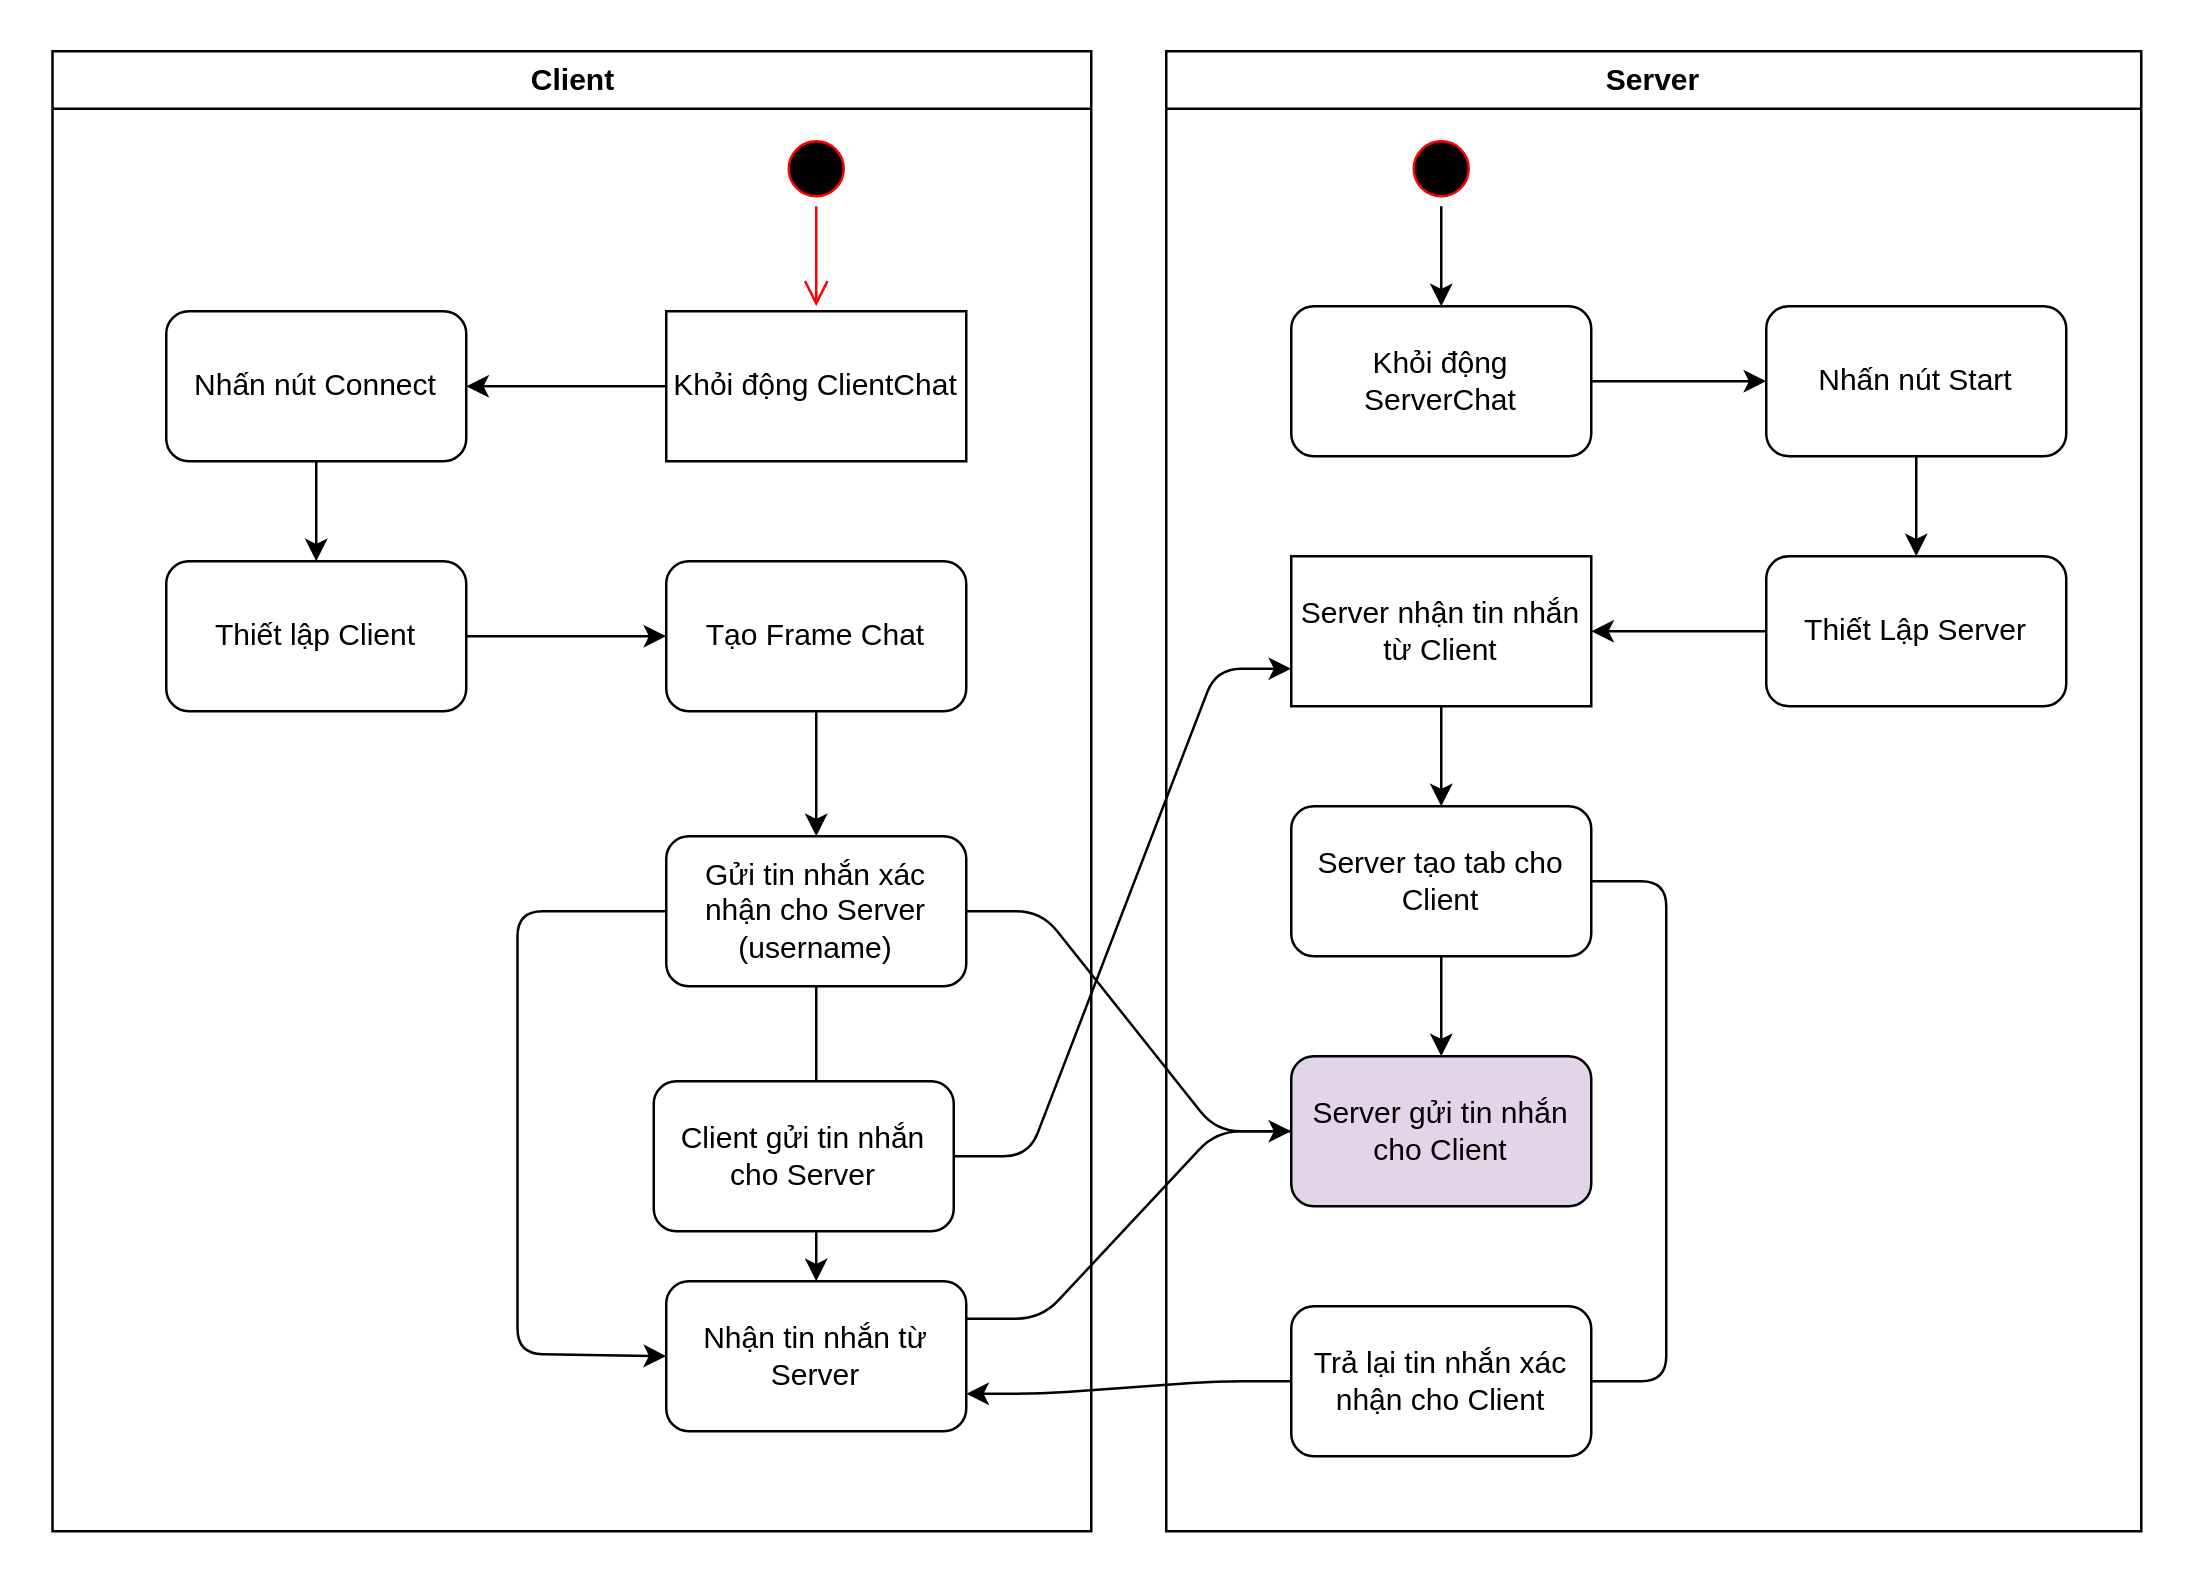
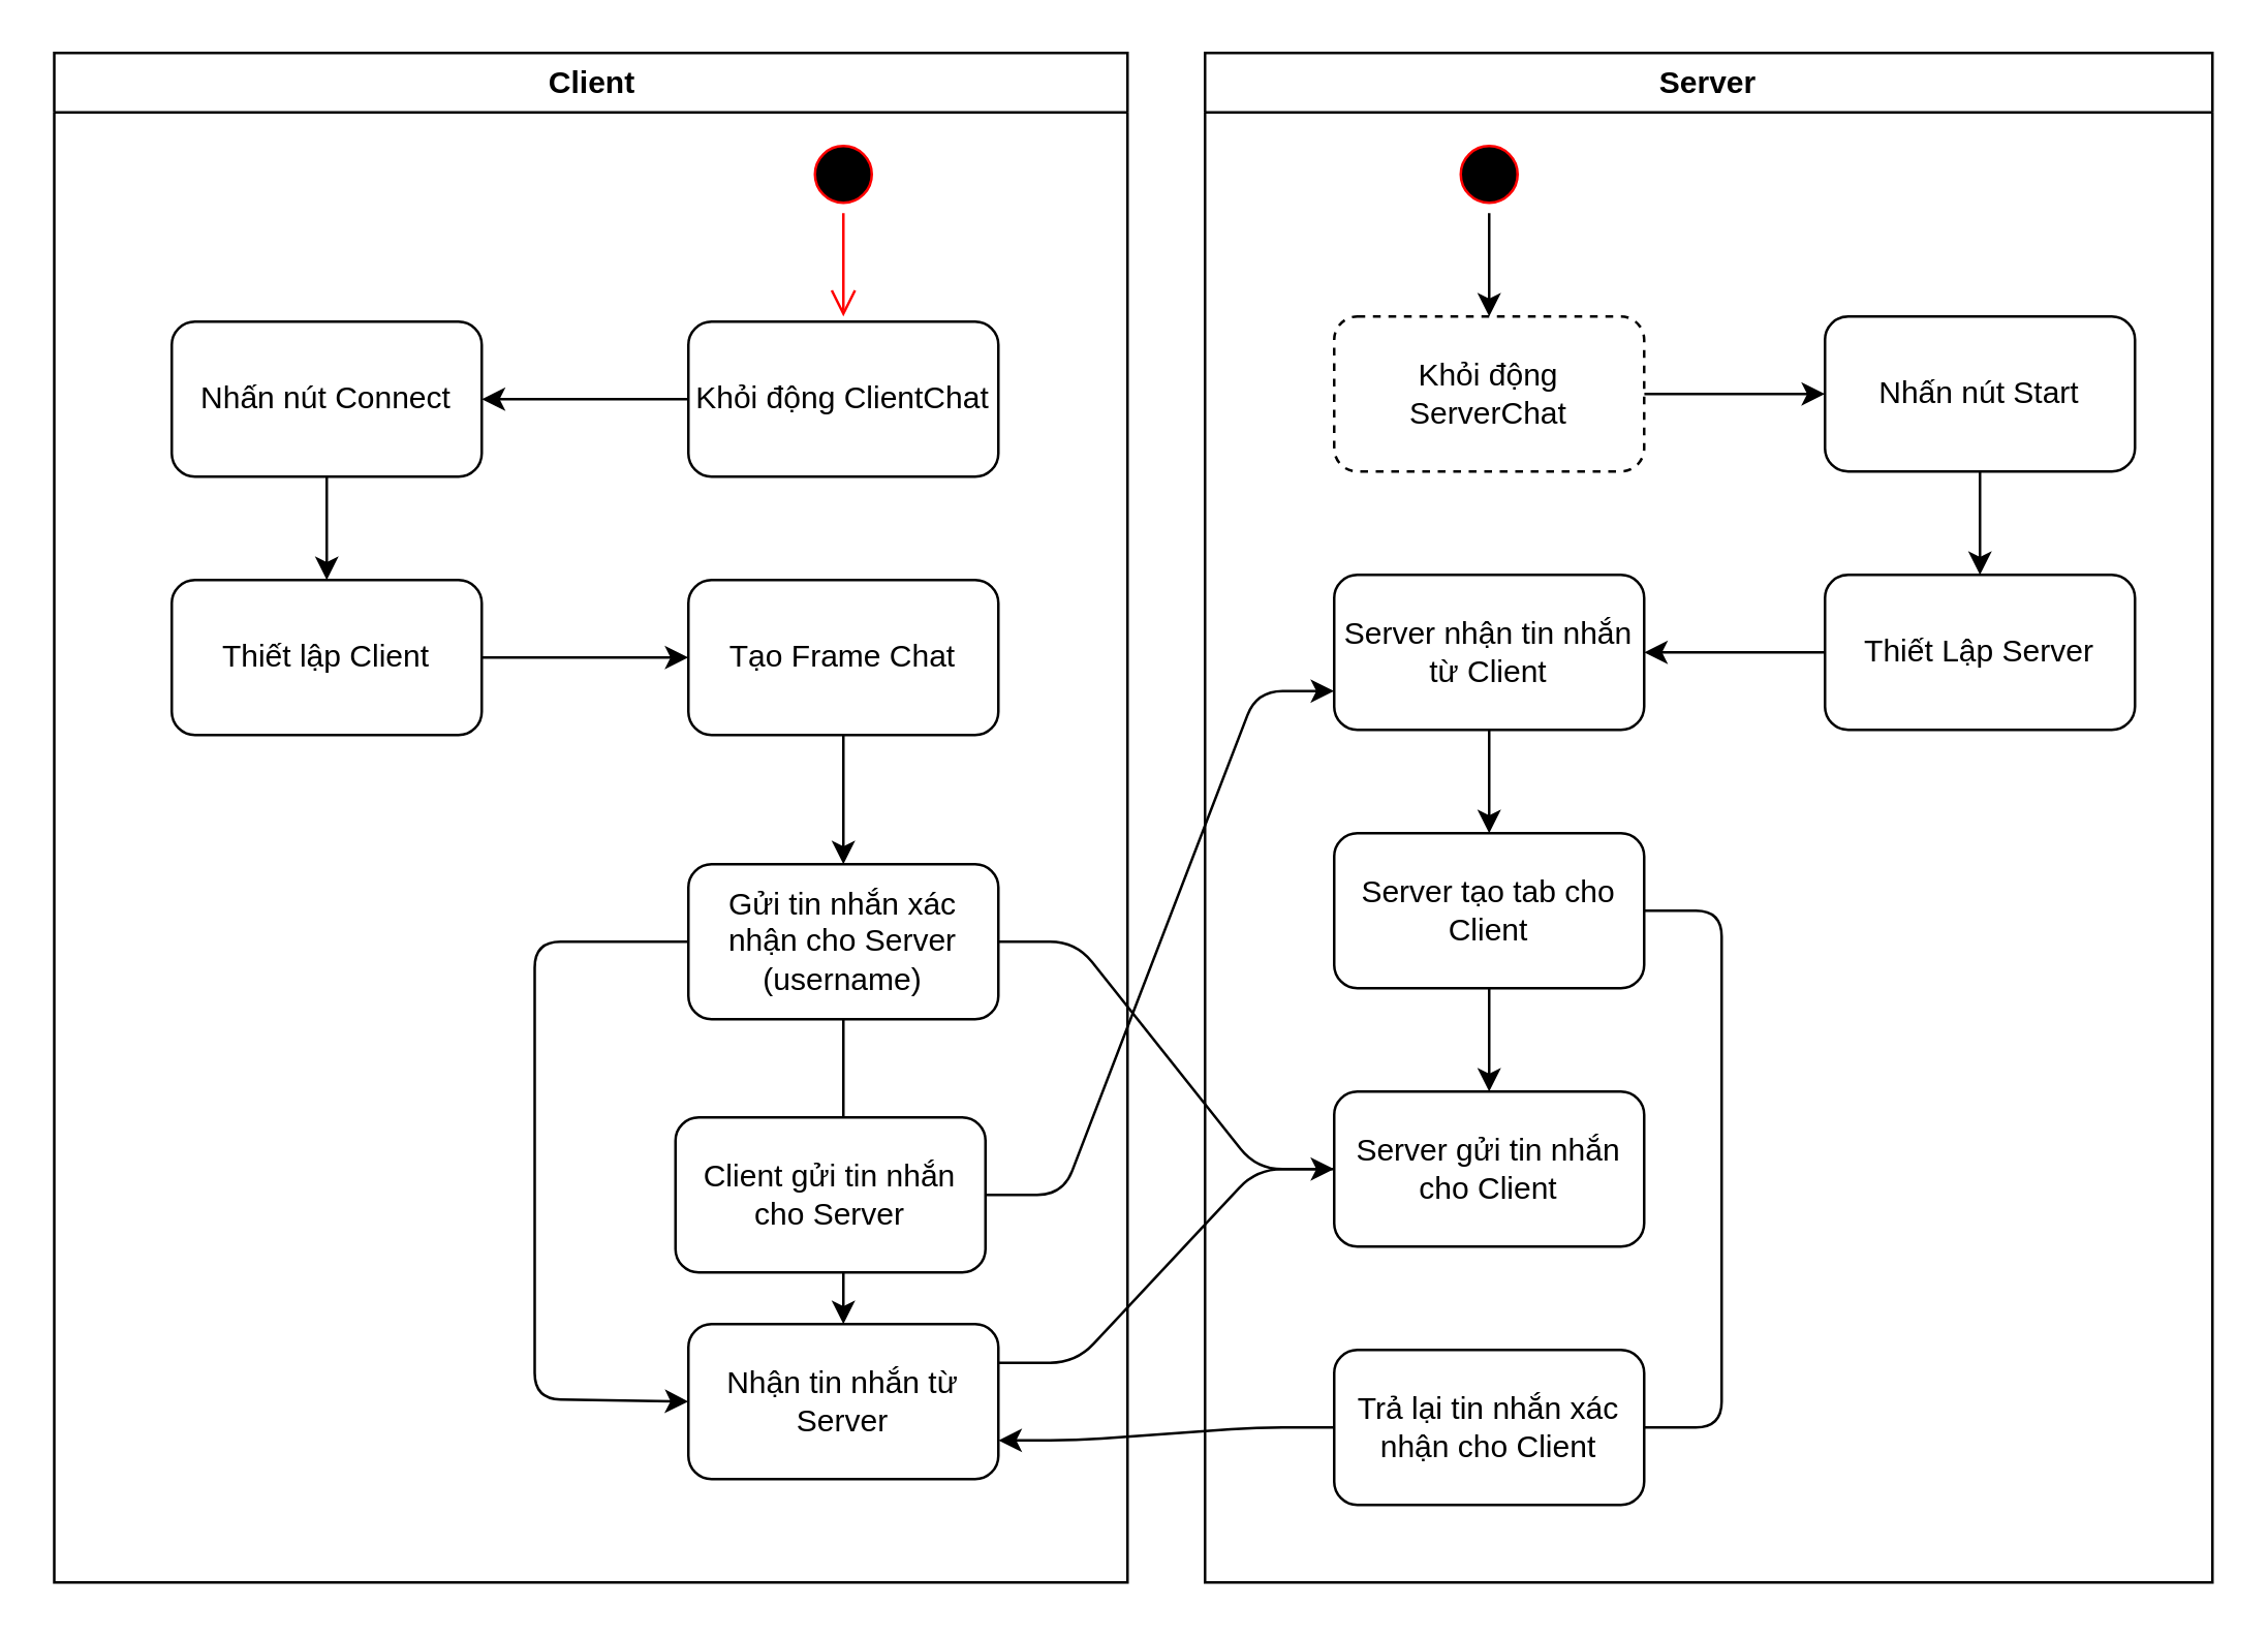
- <mxCell id="22" value="Khỏi động ServerChat" style="rounded=1;whiteSpace=wrap;html=1;" vertex="1" parent="18"><mxGeometry x="50" y="102" width="120" height="60" as="geometry" /></mxCell>
+ <mxCell id="22" value="Khỏi động ServerChat" style="rounded=1;whiteSpace=wrap;html=1;dashed=1;" vertex="1" parent="18"><mxGeometry x="50" y="102" width="120" height="60" as="geometry" /></mxCell>
- <mxCell id="10" value="Khỏi động ClientChat" style="whiteSpace=wrap;html=1;rounded=0;" vertex="1" parent="2"><mxGeometry x="245.5" y="104" width="120" height="60" as="geometry" /></mxCell>
+ <mxCell id="10" value="Khỏi động ClientChat" style="rounded=1;whiteSpace=wrap;html=1;" vertex="1" parent="2"><mxGeometry x="245.5" y="104" width="120" height="60" as="geometry" /></mxCell>
- <mxCell id="28" value="Server nhận tin nhắn từ Client" style="whiteSpace=wrap;html=1;strokeColor=#000000;rounded=0;" vertex="1" parent="18"><mxGeometry x="50" y="202" width="120" height="60" as="geometry" /></mxCell>
+ <mxCell id="28" value="Server nhận tin nhắn từ Client" style="rounded=1;whiteSpace=wrap;html=1;strokeColor=#000000;" vertex="1" parent="18"><mxGeometry x="50" y="202" width="120" height="60" as="geometry" /></mxCell>
- <mxCell id="32" value="Server gửi tin nhắn cho Client" style="whiteSpace=wrap;html=1;rounded=1;fillColor=#e1d5e7;" vertex="1" parent="18"><mxGeometry x="50" y="402" width="120" height="60" as="geometry" /></mxCell>
+ <mxCell id="32" value="Server gửi tin nhắn cho Client" style="whiteSpace=wrap;html=1;rounded=1;" vertex="1" parent="18"><mxGeometry x="50" y="402" width="120" height="60" as="geometry" /></mxCell>
